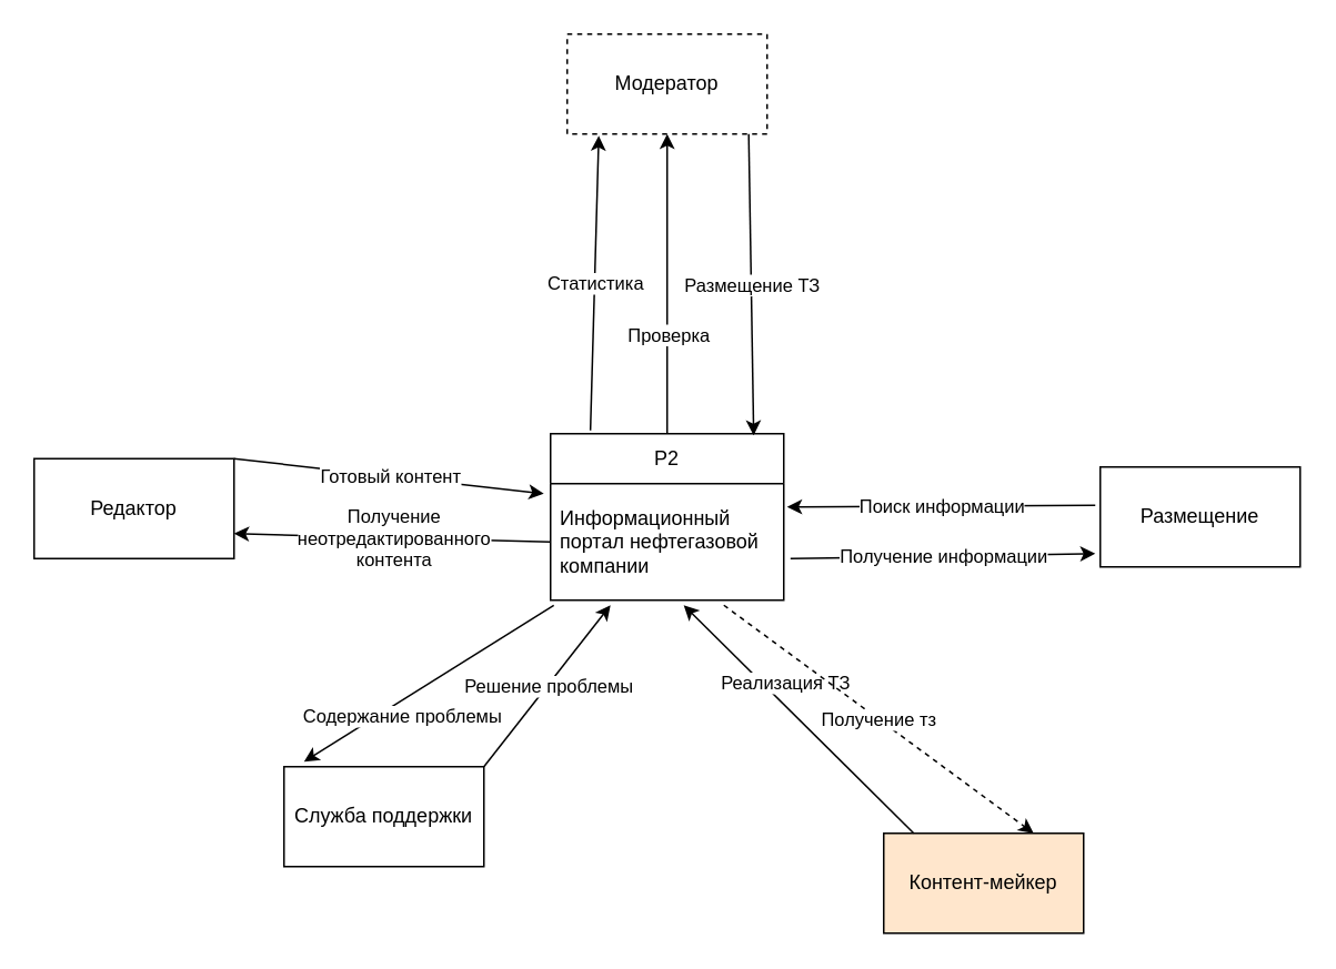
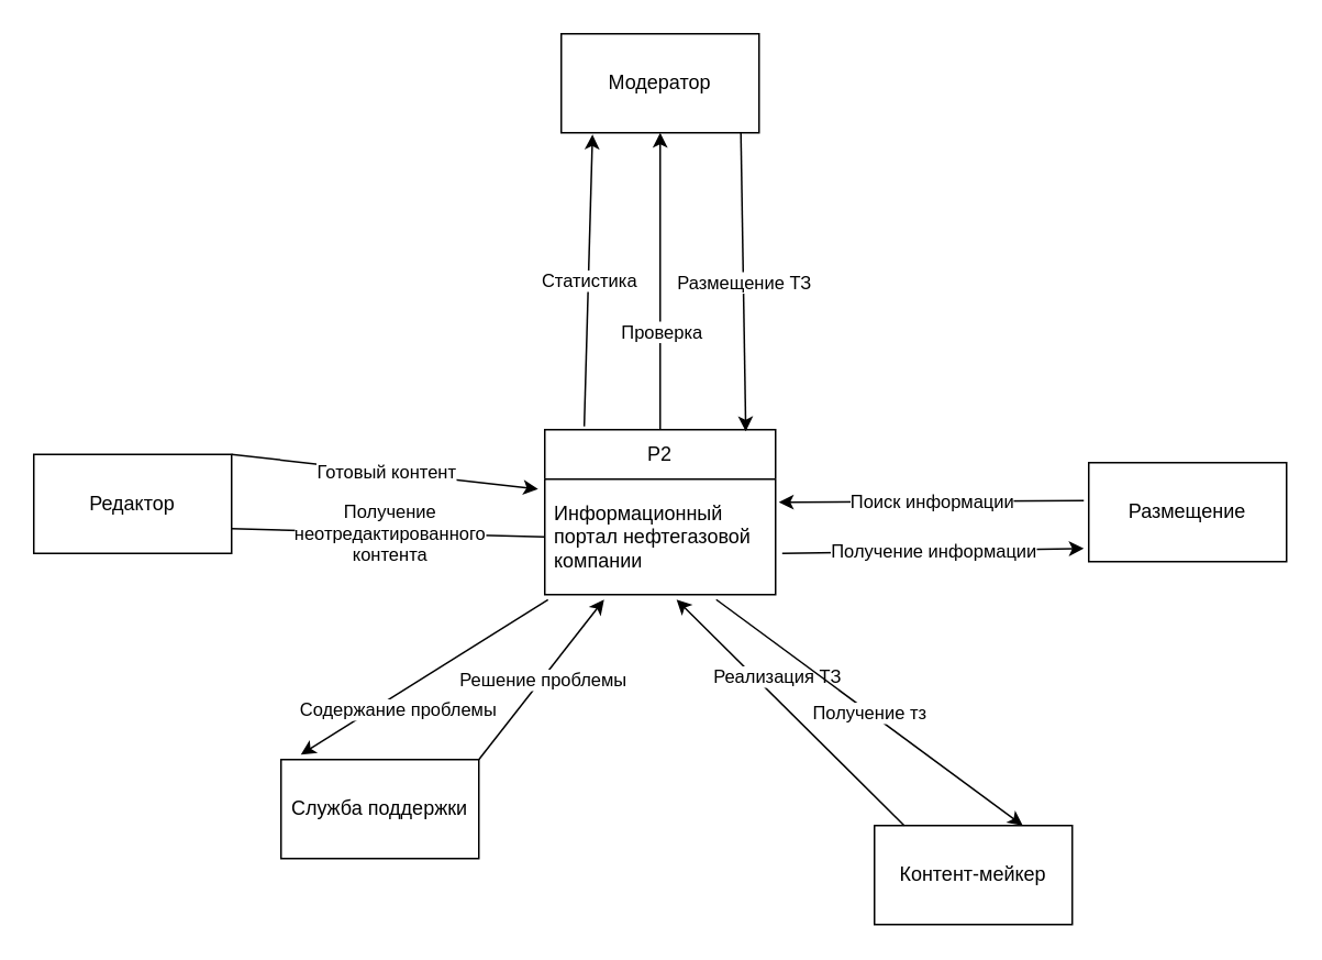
- <mxCell id="2" value="Модератор" style="rounded=0;whiteSpace=wrap;html=1;dashed=1;" parent="1" vertex="1"><mxGeometry x="340" y="20" width="120" height="60" as="geometry" /></mxCell>
+ <mxCell id="2" value="Модератор" style="rounded=0;whiteSpace=wrap;html=1;" parent="1" vertex="1"><mxGeometry x="340" y="20" width="120" height="60" as="geometry" /></mxCell>
- <mxCell id="12" value="" style="endArrow=classic;html=1;rounded=0;exitX=0;exitY=0.5;exitDx=0;exitDy=0;entryX=1;entryY=0.75;entryDx=0;entryDy=0;" parent="1" source="4" target="9" edge="1"><mxGeometry relative="1" as="geometry"><mxPoint x="350" y="320" as="sourcePoint" /><mxPoint x="450" y="320" as="targetPoint" /></mxGeometry></mxCell>
+ <mxCell id="12" value="" style="endArrow=none;html=1;rounded=0;exitX=0;exitY=0.5;exitDx=0;exitDy=0;entryX=1;entryY=0.75;entryDx=0;entryDy=0;" parent="1" source="4" target="9" edge="1"><mxGeometry relative="1" as="geometry"><mxPoint x="350" y="320" as="sourcePoint" /><mxPoint x="450" y="320" as="targetPoint" /></mxGeometry></mxCell>
- <mxCell id="22" value="" style="endArrow=classic;html=1;rounded=0;entryX=0.75;entryY=0;entryDx=0;entryDy=0;exitX=0.743;exitY=1.043;exitDx=0;exitDy=0;exitPerimeter=0;dashed=1;" parent="1" source="4" target="19" edge="1"><mxGeometry relative="1" as="geometry"><mxPoint x="436" y="366" as="sourcePoint" /><mxPoint x="550" y="320" as="targetPoint" /></mxGeometry></mxCell>
+ <mxCell id="22" value="" style="endArrow=classic;html=1;rounded=0;entryX=0.75;entryY=0;entryDx=0;entryDy=0;exitX=0.743;exitY=1.043;exitDx=0;exitDy=0;exitPerimeter=0;" parent="1" source="4" target="19" edge="1"><mxGeometry relative="1" as="geometry"><mxPoint x="436" y="366" as="sourcePoint" /><mxPoint x="550" y="320" as="targetPoint" /></mxGeometry></mxCell>
- <mxCell id="19" value="Контент-мейкер" style="rounded=0;whiteSpace=wrap;html=1;fillColor=#ffe6cc;" parent="1" vertex="1"><mxGeometry x="530" y="500" width="120" height="60" as="geometry" /></mxCell>
+ <mxCell id="19" value="Контент-мейкер" style="rounded=0;whiteSpace=wrap;html=1;" parent="1" vertex="1"><mxGeometry x="530" y="500" width="120" height="60" as="geometry" /></mxCell>
